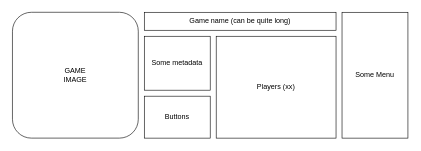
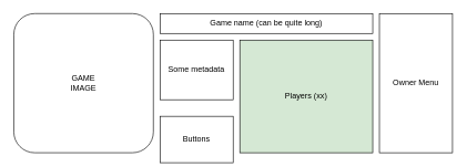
- <mxCell id="7" value="Some Menu" style="rounded=0;whiteSpace=wrap;html=1;" parent="1" vertex="1"><mxGeometry x="570" y="20" width="110" height="210" as="geometry" /></mxCell>
+ <mxCell id="7" value="Owner Menu" style="rounded=0;whiteSpace=wrap;html=1;" parent="1" vertex="1"><mxGeometry x="570" y="20" width="110" height="210" as="geometry" /></mxCell>
- <mxCell id="5" value="Players (xx)&lt;br&gt;" style="rounded=0;whiteSpace=wrap;html=1;" parent="1" vertex="1"><mxGeometry x="360" y="60" width="200" height="170" as="geometry" /></mxCell>
+ <mxCell id="5" value="Players (xx)&lt;br&gt;" style="rounded=0;whiteSpace=wrap;html=1;fillColor=#d5e8d4;" parent="1" vertex="1"><mxGeometry x="360" y="60" width="200" height="170" as="geometry" /></mxCell>
- <mxCell id="6" value="Buttons" style="rounded=0;whiteSpace=wrap;html=1;" parent="1" vertex="1"><mxGeometry x="240" y="160" width="110" height="70" as="geometry" /></mxCell>
+ <mxCell id="6" value="Buttons" style="rounded=0;whiteSpace=wrap;html=1;" parent="1" vertex="1"><mxGeometry x="240" y="175" width="110" height="70" as="geometry" /></mxCell>
